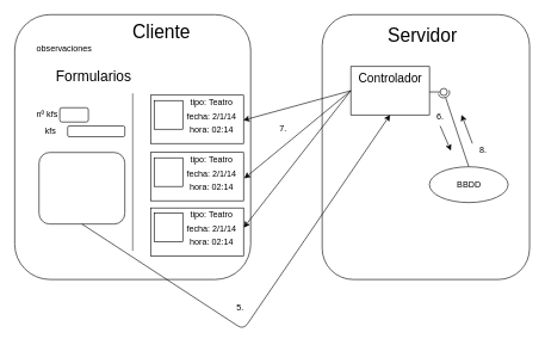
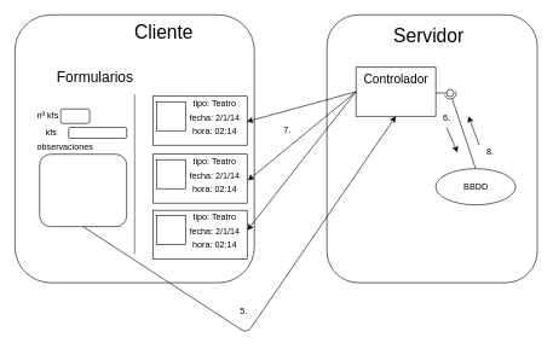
- <mxCell id="12" value="observaciones" style="text;html=1;align=center;verticalAlign=middle;resizable=0;points=[];autosize=1;" parent="1" vertex="1"><mxGeometry x="44" y="57.5" width="90" height="20" as="geometry" /></mxCell>
+ <mxCell id="12" value="observaciones" style="text;html=1;align=center;verticalAlign=middle;resizable=0;points=[];autosize=1;" parent="1" vertex="1"><mxGeometry x="44" y="192.5" width="90" height="20" as="geometry" /></mxCell>
